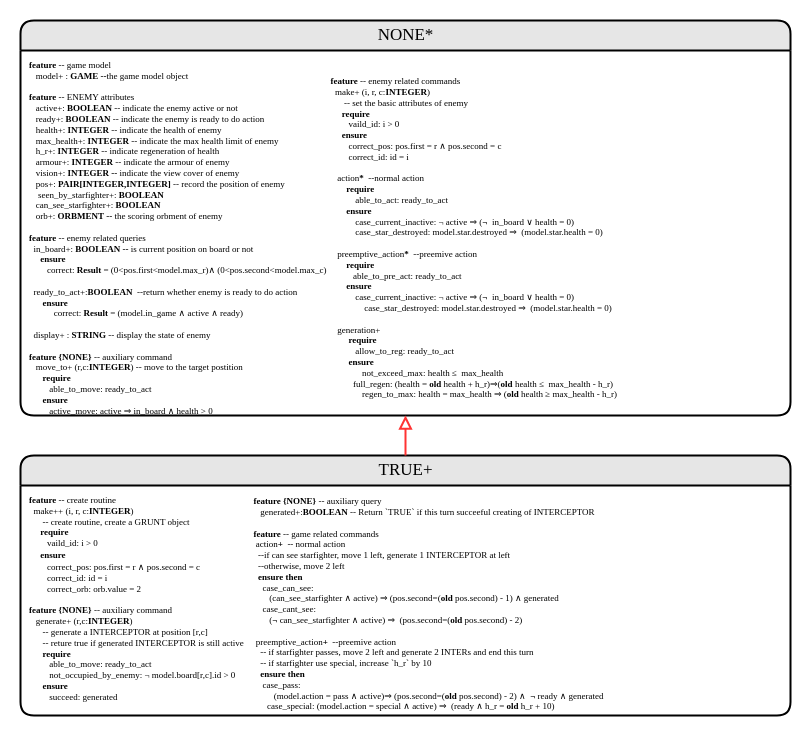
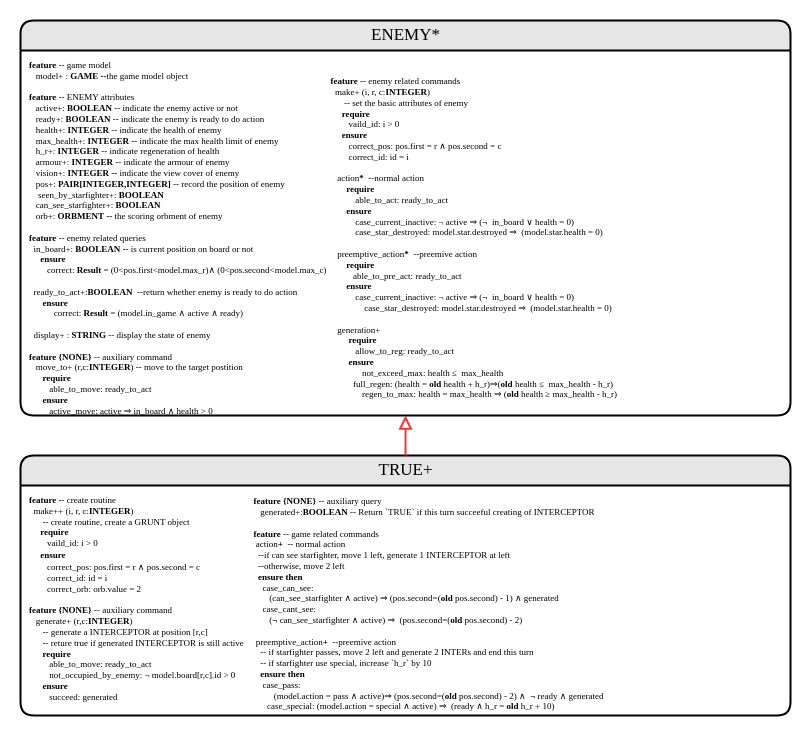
- <mxCell id="2" value="NONE*" style="swimlane;html=1;childLayout=stackLayout;horizontal=1;startSize=30;horizontalStack=0;fillColor=#E6E6E6;fontColor=#000000;rounded=1;fontSize=17;fontStyle=0;strokeWidth=2;resizeParent=0;resizeLast=1;shadow=0;dashed=0;align=center;fontFamily=Verdena;" parent="1" vertex="1"><mxGeometry x="20" y="20" width="770" height="395" as="geometry" /></mxCell>
+ <mxCell id="2" value="ENEMY*" style="swimlane;html=1;childLayout=stackLayout;horizontal=1;startSize=30;horizontalStack=0;fillColor=#E6E6E6;fontColor=#000000;rounded=1;fontSize=17;fontStyle=0;strokeWidth=2;resizeParent=0;resizeLast=1;shadow=0;dashed=0;align=center;fontFamily=Verdena;" parent="1" vertex="1"><mxGeometry x="20" y="20" width="770" height="395" as="geometry" /></mxCell>
